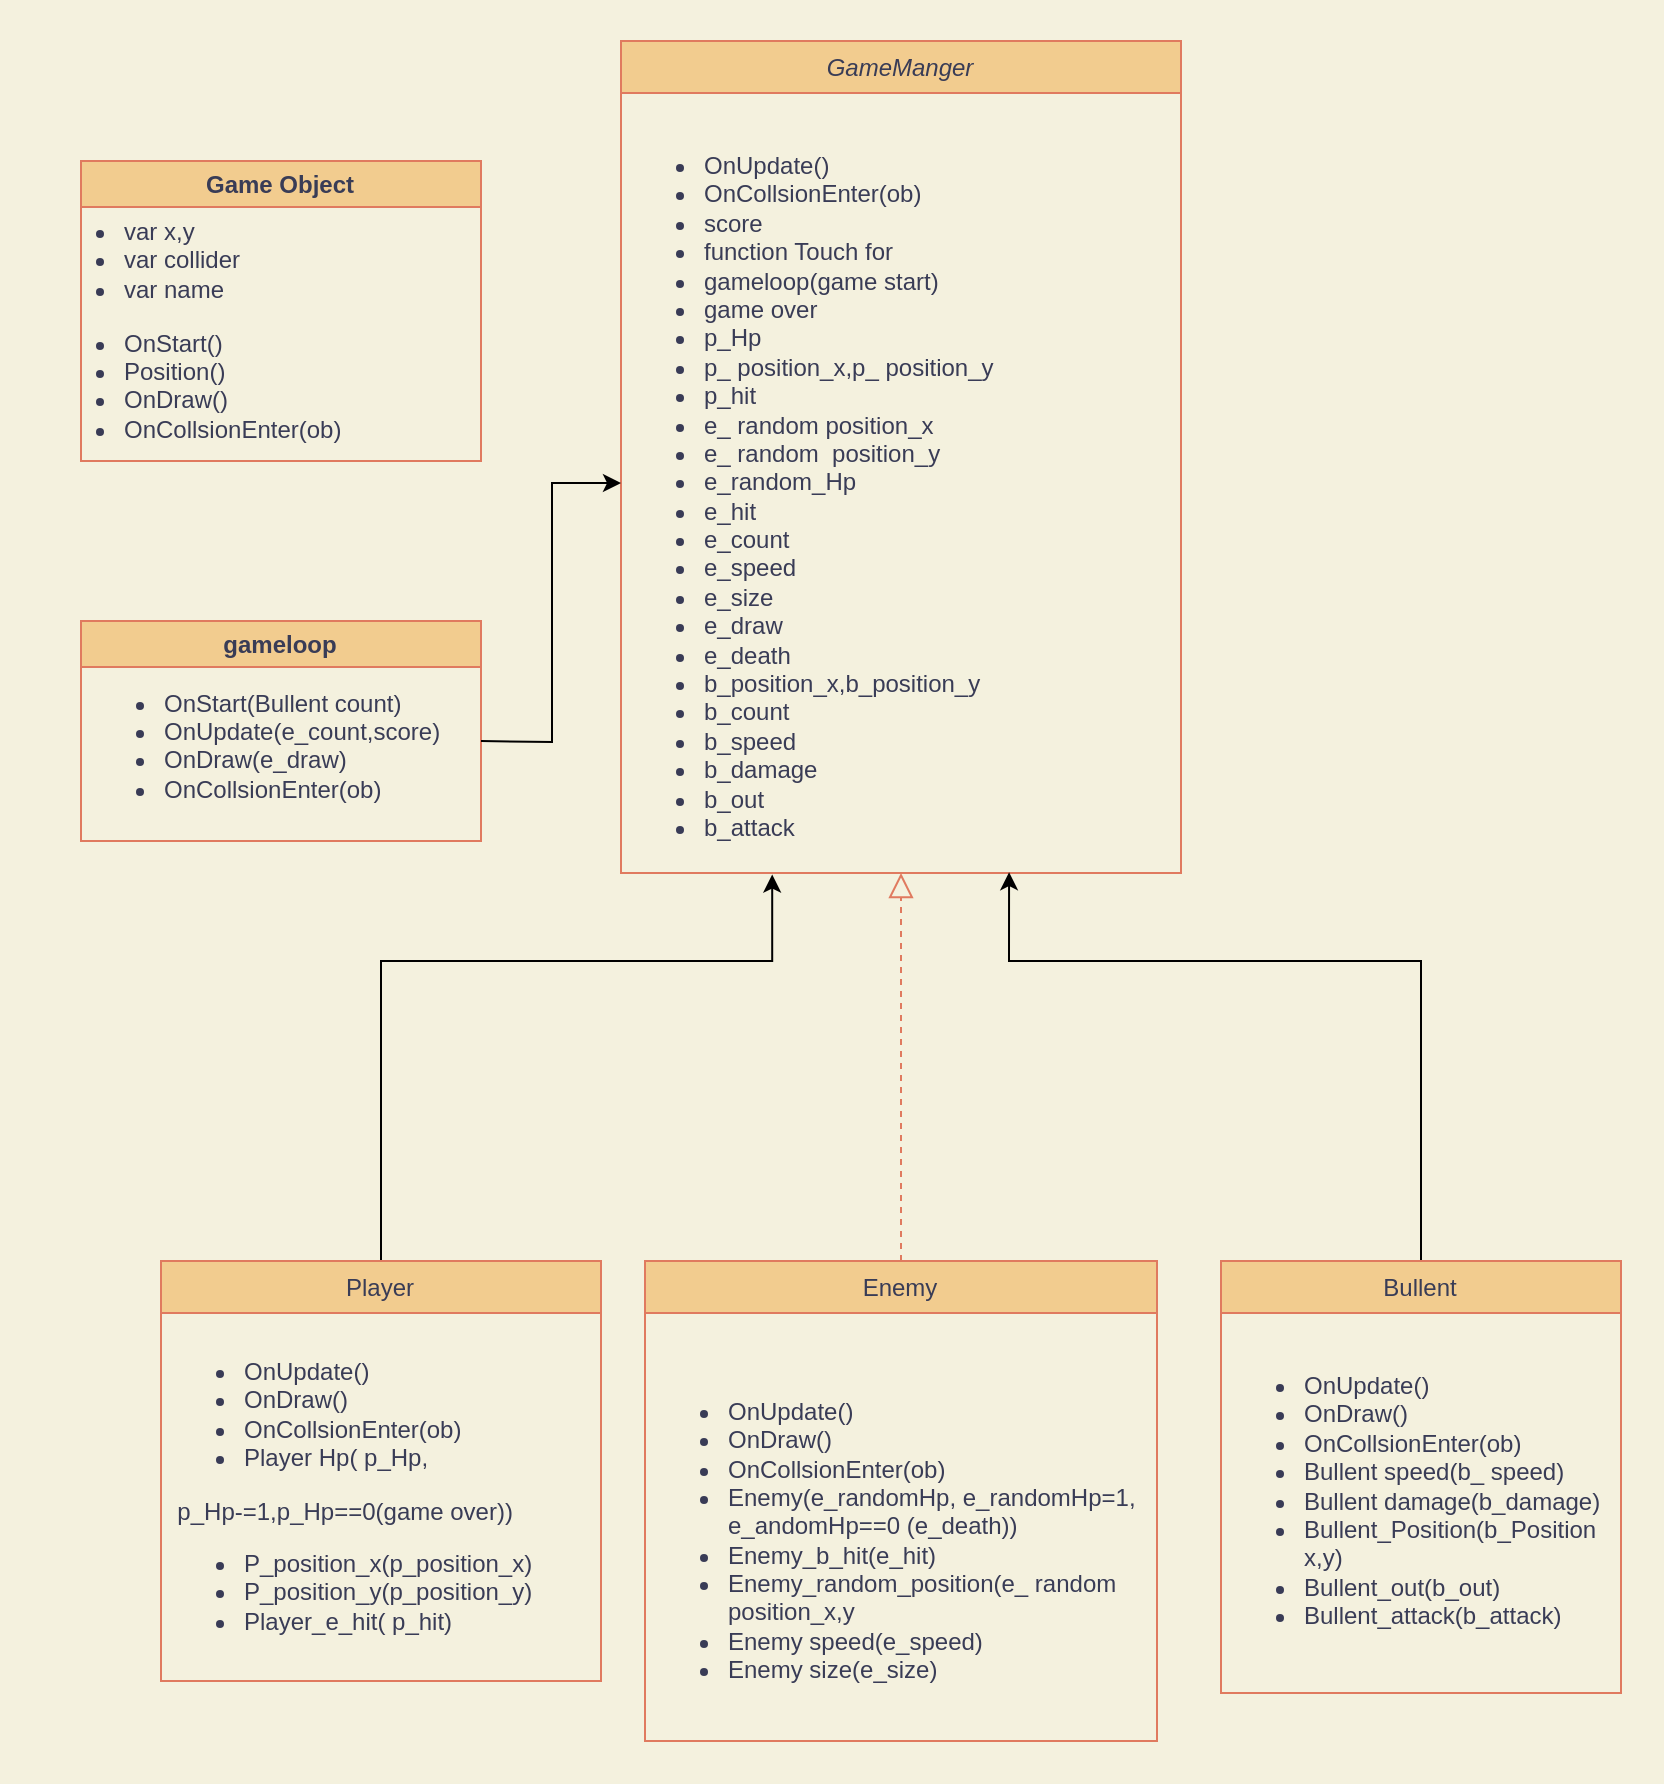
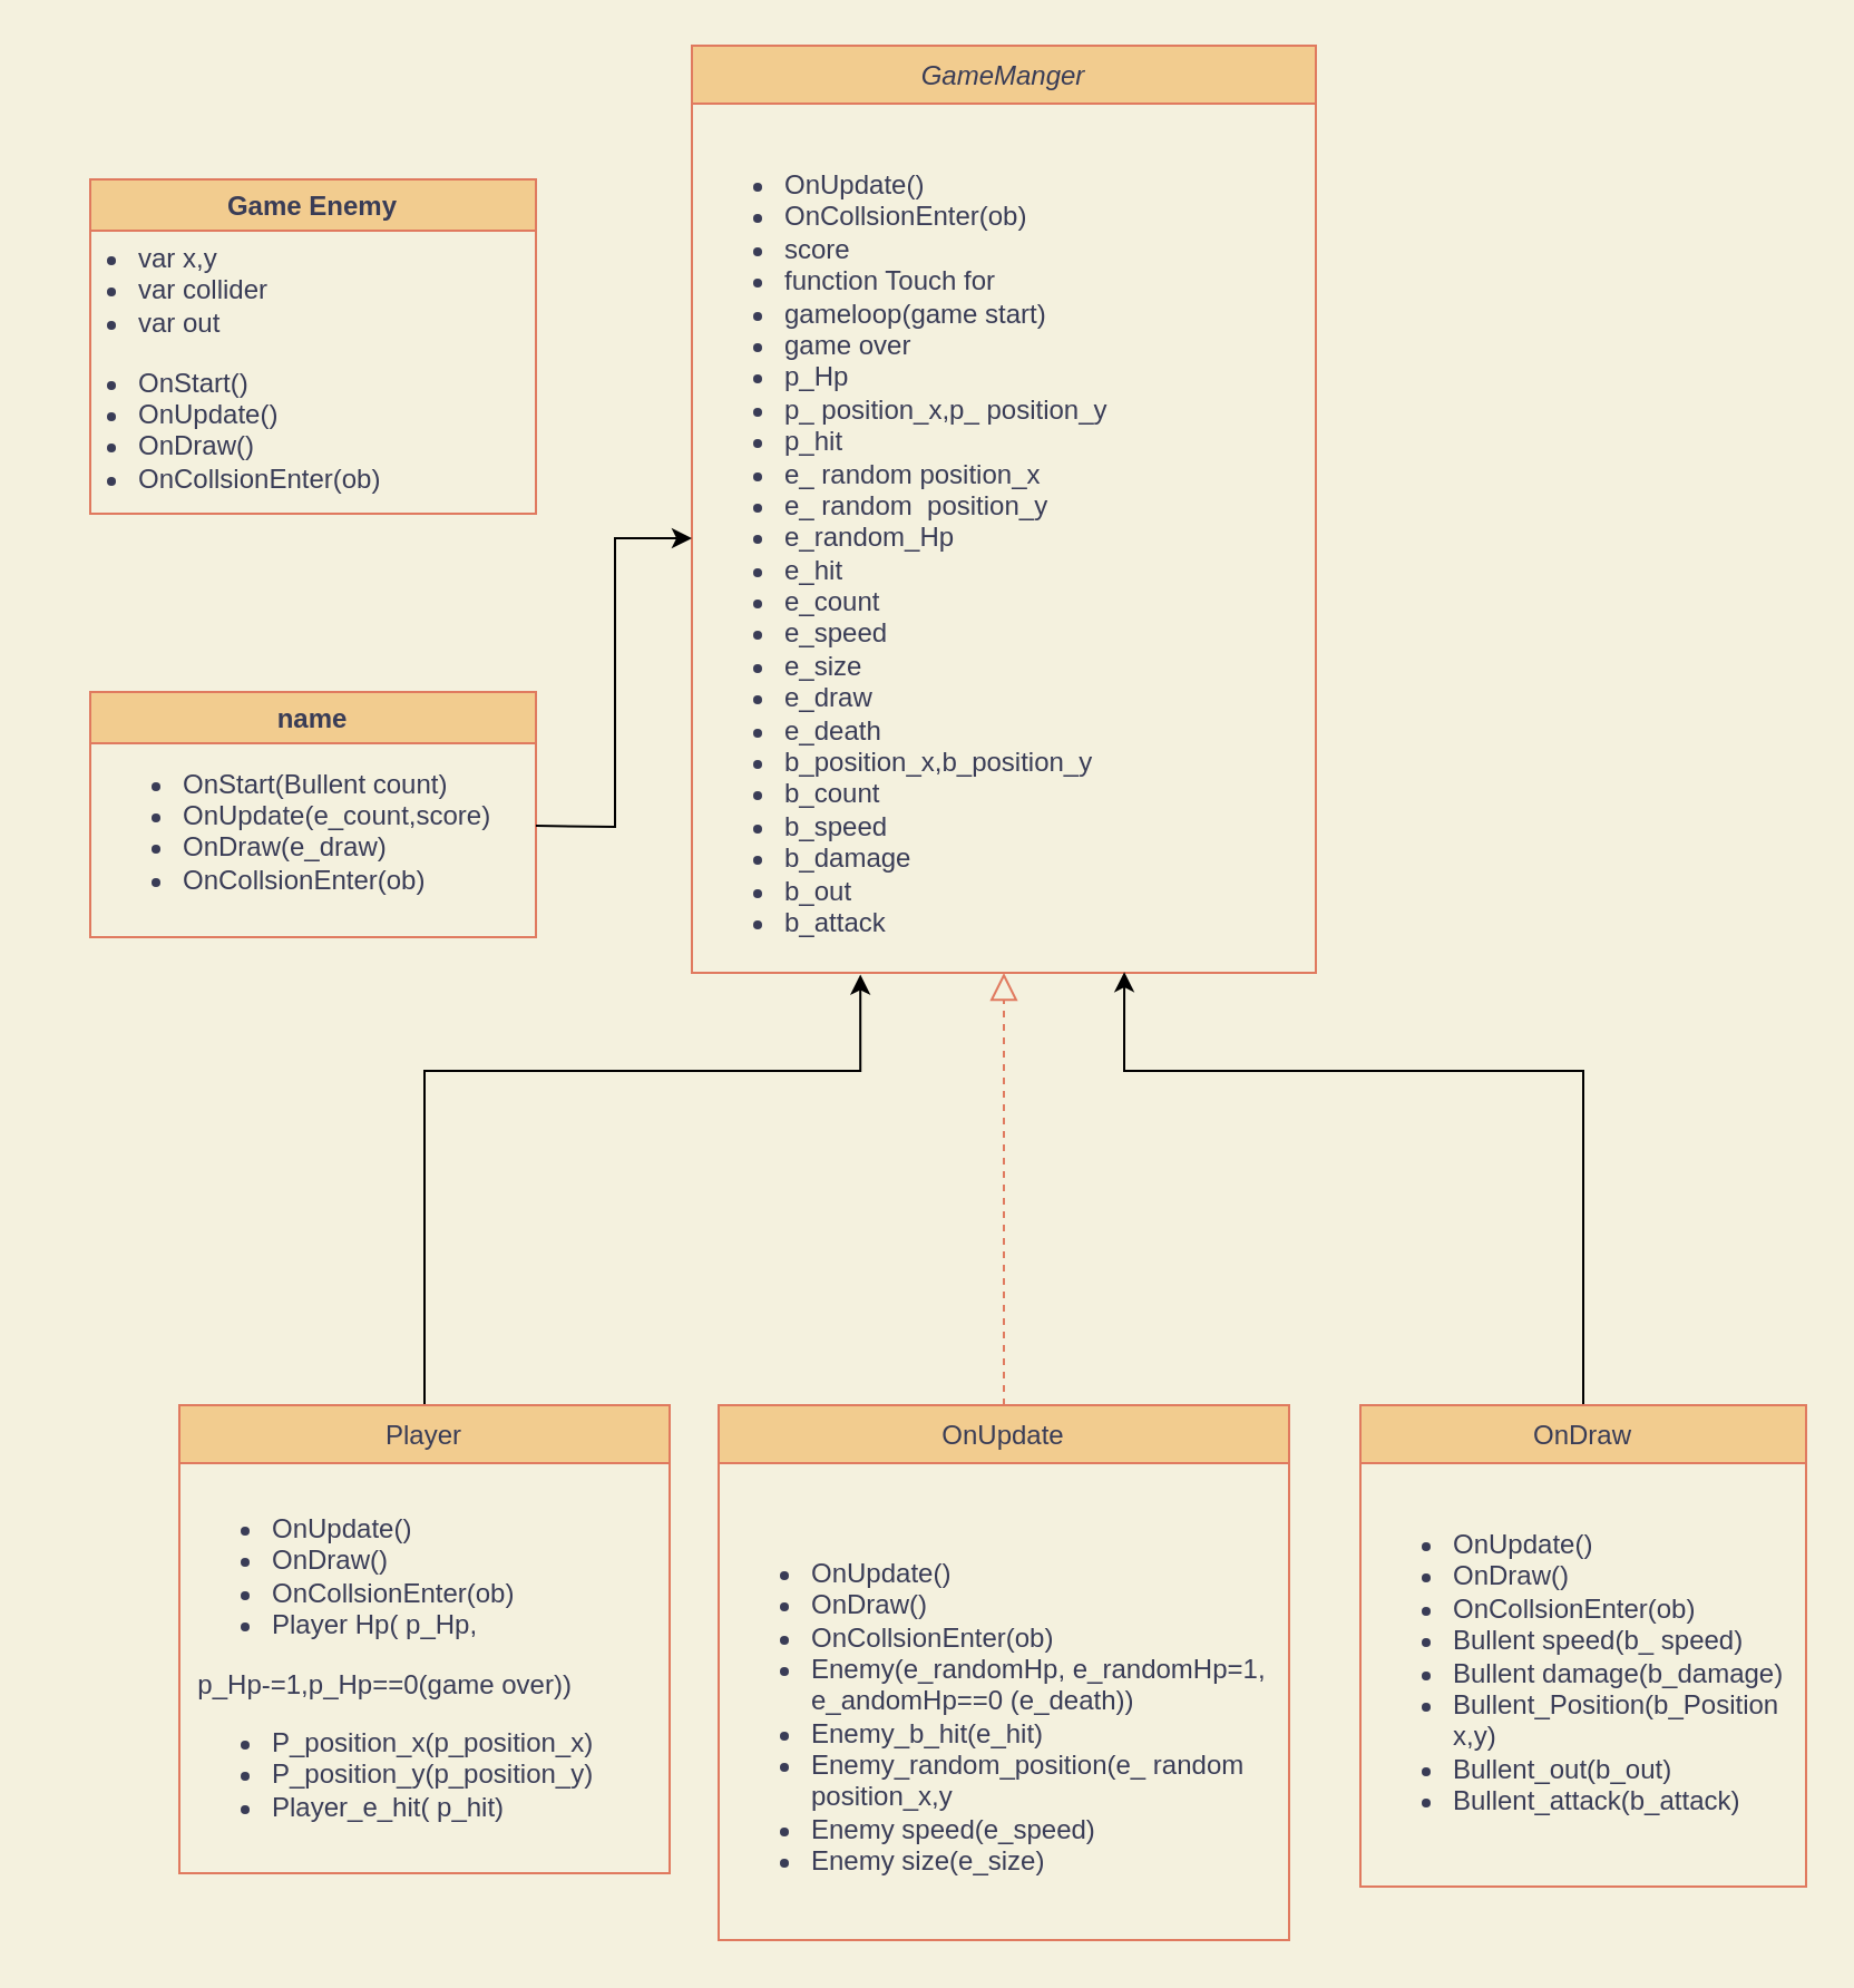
- <mxCell id="13" value="Game Object" style="swimlane;fillColor=#F2CC8F;strokeColor=#E07A5F;fontColor=#393C56;" parent="1" vertex="1"><mxGeometry x="40" y="80" width="200" height="150" as="geometry" /></mxCell>
+ <mxCell id="13" value="Game Enemy" style="swimlane;fillColor=#F2CC8F;strokeColor=#E07A5F;fontColor=#393C56;" parent="1" vertex="1"><mxGeometry x="40" y="80" width="200" height="150" as="geometry" /></mxCell>
- <mxCell id="14" value="&lt;ul&gt;&lt;li&gt;var x,y&lt;/li&gt;&lt;li&gt;var collider&lt;/li&gt;&lt;li&gt;var name&lt;/li&gt;&lt;/ul&gt;" style="text;strokeColor=none;fillColor=none;html=1;whiteSpace=wrap;verticalAlign=middle;overflow=hidden;fontColor=#393C56;" parent="13" vertex="1"><mxGeometry x="-20" y="10" width="110" height="80" as="geometry" /></mxCell>
+ <mxCell id="14" value="&lt;ul&gt;&lt;li&gt;var x,y&lt;/li&gt;&lt;li&gt;var collider&lt;/li&gt;&lt;li&gt;var out&lt;/li&gt;&lt;/ul&gt;" style="text;strokeColor=none;fillColor=none;html=1;whiteSpace=wrap;verticalAlign=middle;overflow=hidden;fontColor=#393C56;" parent="13" vertex="1"><mxGeometry x="-20" y="10" width="110" height="80" as="geometry" /></mxCell>
- <mxCell id="15" value="&lt;ul&gt;&lt;li&gt;OnStart()&lt;/li&gt;&lt;li&gt;Position()&lt;/li&gt;&lt;li&gt;OnDraw()&lt;/li&gt;&lt;li&gt;OnCollsionEnter(ob)&lt;/li&gt;&lt;/ul&gt;" style="text;strokeColor=none;fillColor=none;html=1;whiteSpace=wrap;verticalAlign=middle;overflow=hidden;fontColor=#393C56;" parent="13" vertex="1"><mxGeometry x="-20" y="70" width="210" height="80" as="geometry" /></mxCell>
+ <mxCell id="15" value="&lt;ul&gt;&lt;li&gt;OnStart()&lt;/li&gt;&lt;li&gt;OnUpdate()&lt;/li&gt;&lt;li&gt;OnDraw()&lt;/li&gt;&lt;li&gt;OnCollsionEnter(ob)&lt;/li&gt;&lt;/ul&gt;" style="text;strokeColor=none;fillColor=none;html=1;whiteSpace=wrap;verticalAlign=middle;overflow=hidden;fontColor=#393C56;" parent="13" vertex="1"><mxGeometry x="-20" y="70" width="210" height="80" as="geometry" /></mxCell>
- <mxCell id="16" value="gameloop" style="swimlane;fillColor=#F2CC8F;strokeColor=#E07A5F;fontColor=#393C56;" vertex="1" parent="1"><mxGeometry x="40" y="310" width="200" height="110" as="geometry" /></mxCell>
+ <mxCell id="16" value="name" style="swimlane;fillColor=#F2CC8F;strokeColor=#E07A5F;fontColor=#393C56;" vertex="1" parent="1"><mxGeometry x="40" y="310" width="200" height="110" as="geometry" /></mxCell>
- <mxCell id="7" value="Enemy" style="swimlane;fontStyle=0;align=center;verticalAlign=top;childLayout=stackLayout;horizontal=1;startSize=26;horizontalStack=0;resizeParent=1;resizeLast=0;collapsible=1;marginBottom=0;rounded=0;shadow=0;strokeWidth=1;fillColor=#F2CC8F;strokeColor=#E07A5F;fontColor=#393C56;" parent="1" vertex="1"><mxGeometry x="322" y="630" width="256" height="240" as="geometry"><mxRectangle x="340" y="380" width="170" height="26" as="alternateBounds" /></mxGeometry></mxCell>
+ <mxCell id="7" value="OnUpdate" style="swimlane;fontStyle=0;align=center;verticalAlign=top;childLayout=stackLayout;horizontal=1;startSize=26;horizontalStack=0;resizeParent=1;resizeLast=0;collapsible=1;marginBottom=0;rounded=0;shadow=0;strokeWidth=1;fillColor=#F2CC8F;strokeColor=#E07A5F;fontColor=#393C56;" parent="1" vertex="1"><mxGeometry x="322" y="630" width="256" height="240" as="geometry"><mxRectangle x="340" y="380" width="170" height="26" as="alternateBounds" /></mxGeometry></mxCell>
- <mxCell id="11" value="Bullent" style="swimlane;fontStyle=0;align=center;verticalAlign=top;childLayout=stackLayout;horizontal=1;startSize=26;horizontalStack=0;resizeParent=1;resizeLast=0;collapsible=1;marginBottom=0;rounded=0;shadow=0;strokeWidth=1;fillColor=#F2CC8F;strokeColor=#E07A5F;fontColor=#393C56;" parent="1" vertex="1"><mxGeometry x="610" y="630" width="200" height="216" as="geometry"><mxRectangle x="550" y="140" width="160" height="26" as="alternateBounds" /></mxGeometry></mxCell>
+ <mxCell id="11" value="OnDraw" style="swimlane;fontStyle=0;align=center;verticalAlign=top;childLayout=stackLayout;horizontal=1;startSize=26;horizontalStack=0;resizeParent=1;resizeLast=0;collapsible=1;marginBottom=0;rounded=0;shadow=0;strokeWidth=1;fillColor=#F2CC8F;strokeColor=#E07A5F;fontColor=#393C56;" parent="1" vertex="1"><mxGeometry x="610" y="630" width="200" height="216" as="geometry"><mxRectangle x="550" y="140" width="160" height="26" as="alternateBounds" /></mxGeometry></mxCell>
